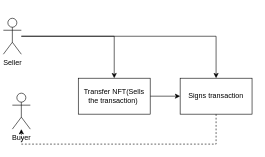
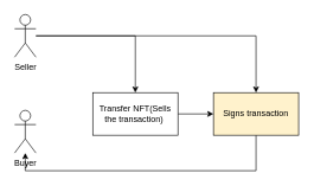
- <mxCell id="4" value="Seller" style="shape=umlActor;verticalLabelPosition=bottom;verticalAlign=top;html=1;outlineConnect=0;" vertex="1" parent="1"><mxGeometry x="5" y="30" width="30" height="60" as="geometry" /></mxCell>
+ <mxCell id="4" value="Seller" style="shape=umlActor;verticalLabelPosition=bottom;verticalAlign=top;html=1;outlineConnect=0;" vertex="1" parent="1"><mxGeometry x="20" y="20" width="30" height="60" as="geometry" /></mxCell>
- <mxCell id="9" value="Signs transaction" style="rounded=0;whiteSpace=wrap;html=1;" vertex="1" parent="1"><mxGeometry x="300" y="130" width="120" height="60" as="geometry" /></mxCell>
+ <mxCell id="9" value="Signs transaction" style="rounded=0;whiteSpace=wrap;html=1;fillColor=#fff2cc;" vertex="1" parent="1"><mxGeometry x="300" y="130" width="120" height="60" as="geometry" /></mxCell>
- <mxCell id="8" style="edgeStyle=orthogonalEdgeStyle;rounded=0;orthogonalLoop=1;jettySize=auto;html=1;dashed=1;" edge="1" parent="1" source="9" target="5"><mxGeometry relative="1" as="geometry"><Array as="points"><mxPoint x="360" y="240" /></Array></mxGeometry></mxCell>
+ <mxCell id="8" style="edgeStyle=orthogonalEdgeStyle;rounded=0;orthogonalLoop=1;jettySize=auto;html=1;" edge="1" parent="1" source="9" target="5"><mxGeometry relative="1" as="geometry"><Array as="points"><mxPoint x="360" y="240" /></Array></mxGeometry></mxCell>
